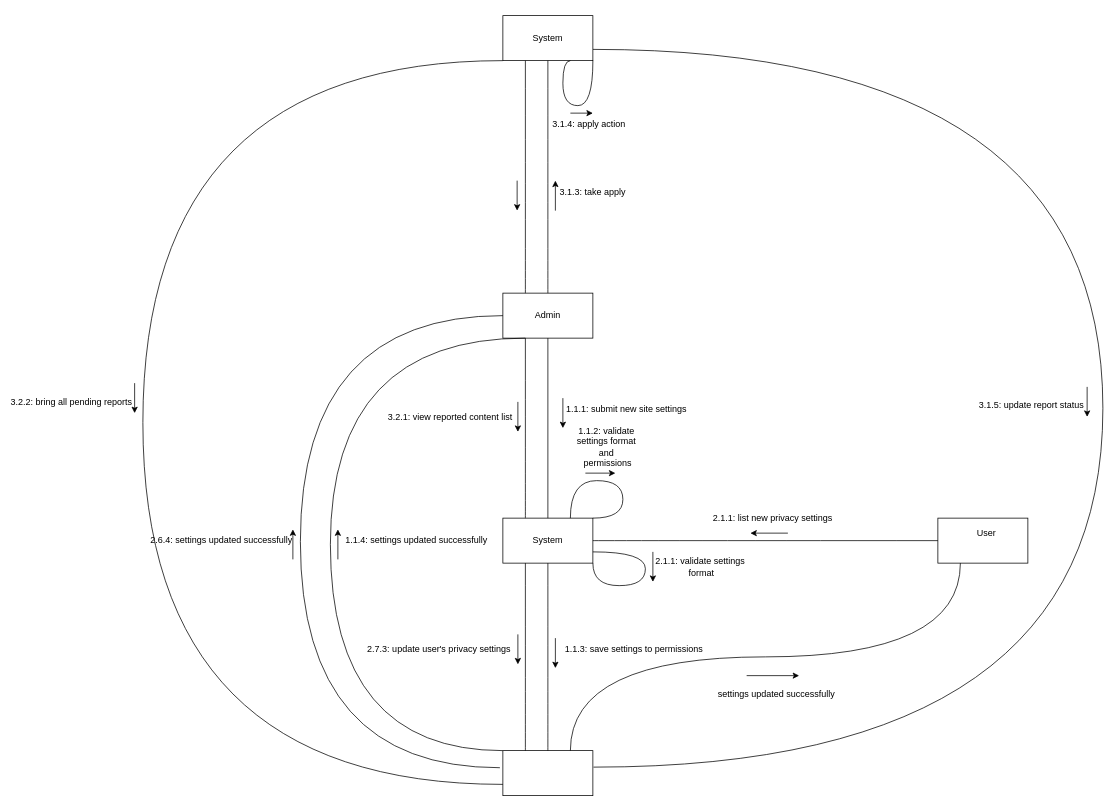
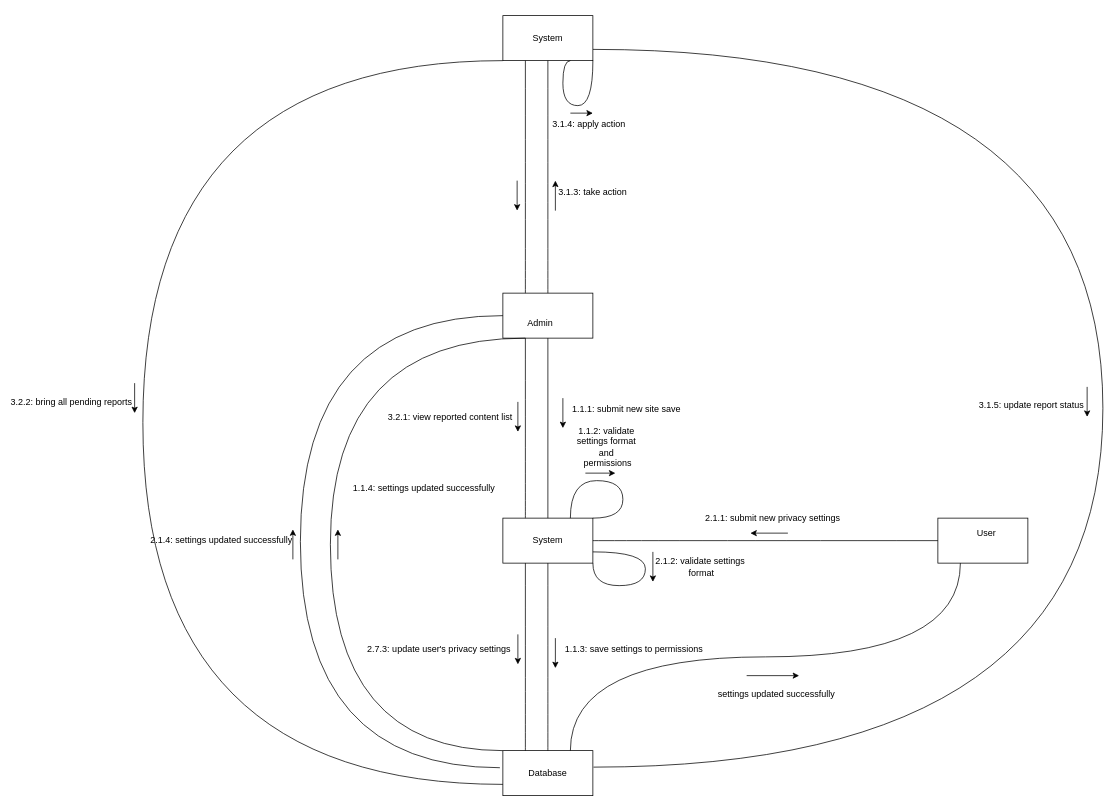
- <mxCell id="46" value="&lt;span style=&quot;text-wrap-mode: nowrap;&quot;&gt;3.1.3: take apply&lt;/span&gt;" style="text;html=1;align=center;verticalAlign=middle;whiteSpace=wrap;rounded=0;" vertex="1" parent="1"><mxGeometry x="750" y="240" width="80" height="30" as="geometry" /></mxCell>
+ <mxCell id="46" value="&lt;span style=&quot;text-wrap-mode: nowrap;&quot;&gt;3.1.3: take action&lt;/span&gt;" style="text;html=1;align=center;verticalAlign=middle;whiteSpace=wrap;rounded=0;" vertex="1" parent="1"><mxGeometry x="750" y="240" width="80" height="30" as="geometry" /></mxCell>
- <mxCell id="9" value="Ad&lt;span style=&quot;background-color: transparent; color: light-dark(rgb(0, 0, 0), rgb(255, 255, 255));&quot;&gt;min&lt;/span&gt;" style="text;html=1;align=center;verticalAlign=middle;whiteSpace=wrap;rounded=0;" vertex="1" parent="1"><mxGeometry x="700" y="405" width="60" height="30" as="geometry" /></mxCell>
+ <mxCell id="9" value="Ad&lt;span style=&quot;background-color: transparent; color: light-dark(rgb(0, 0, 0), rgb(255, 255, 255));&quot;&gt;min&lt;/span&gt;" style="text;html=1;align=center;verticalAlign=middle;whiteSpace=wrap;rounded=0;" vertex="1" parent="1"><mxGeometry x="690" y="415" width="60" height="30" as="geometry" /></mxCell>
- <mxCell id="13" value="&lt;span style=&quot;text-wrap-mode: nowrap;&quot;&gt;1.1.1: submit new site settings&lt;/span&gt;" style="text;html=1;align=center;verticalAlign=middle;whiteSpace=wrap;rounded=0;" vertex="1" parent="1"><mxGeometry x="750" width="170" height="30" as="geometry" y="530" /></mxCell>
+ <mxCell id="13" value="&lt;span style=&quot;text-wrap-mode: nowrap;&quot;&gt;1.1.1: submit new site save&lt;/span&gt;" style="text;html=1;align=center;verticalAlign=middle;whiteSpace=wrap;rounded=0;" vertex="1" parent="1"><mxGeometry x="750" width="170" height="30" as="geometry" y="530" /></mxCell>
- <mxCell id="25" value="&lt;span style=&quot;text-wrap-mode: nowrap;&quot;&gt;2.1.1: list new privacy settings&lt;/span&gt;" style="text;html=1;align=center;verticalAlign=middle;whiteSpace=wrap;rounded=0;" vertex="1" parent="1"><mxGeometry x="950" y="675" width="160" height="30" as="geometry" /></mxCell>
+ <mxCell id="25" value="&lt;span style=&quot;text-wrap-mode: nowrap;&quot;&gt;2.1.1: submit new privacy settings&lt;/span&gt;" style="text;html=1;align=center;verticalAlign=middle;whiteSpace=wrap;rounded=0;" vertex="1" parent="1"><mxGeometry x="950" y="675" width="160" height="30" as="geometry" /></mxCell>
- <mxCell id="41" value="&lt;span style=&quot;text-wrap-mode: nowrap;&quot;&gt;2.6.4: settings updated successfully&lt;/span&gt;" style="text;html=1;align=center;verticalAlign=middle;whiteSpace=wrap;rounded=0;" vertex="1" parent="1"><mxGeometry x="210" y="705" width="170" height="30" as="geometry" /></mxCell>
+ <mxCell id="41" value="&lt;span style=&quot;text-wrap-mode: nowrap;&quot;&gt;2.1.4: settings updated successfully&lt;/span&gt;" style="text;html=1;align=center;verticalAlign=middle;whiteSpace=wrap;rounded=0;" vertex="1" parent="1"><mxGeometry x="210" y="705" width="170" height="30" as="geometry" /></mxCell>
- <mxCell id="22" value="&lt;span style=&quot;text-wrap-mode: nowrap;&quot;&gt;1.1.4: settings updated successfully&lt;/span&gt;" style="text;html=1;align=center;verticalAlign=middle;whiteSpace=wrap;rounded=0;" vertex="1" parent="1"><mxGeometry x="470" y="705" width="170" height="30" as="geometry" /></mxCell>
+ <mxCell id="22" value="&lt;span style=&quot;text-wrap-mode: nowrap;&quot;&gt;1.1.4: settings updated successfully&lt;/span&gt;" style="text;html=1;align=center;verticalAlign=middle;whiteSpace=wrap;rounded=0;" vertex="1" parent="1"><mxGeometry x="480" y="635" width="170" height="30" as="geometry" /></mxCell>
- <mxCell id="28" value="&lt;span style=&quot;text-wrap-mode: nowrap;&quot;&gt;2.1.1: validate settings&amp;nbsp;&lt;/span&gt;&lt;div style=&quot;text-wrap-mode: nowrap;&quot;&gt;format&lt;/div&gt;" style="text;html=1;align=center;verticalAlign=middle;whiteSpace=wrap;rounded=0;" vertex="1" parent="1"><mxGeometry x="880" y="740" width="110" height="30" as="geometry" /></mxCell>
+ <mxCell id="28" value="&lt;span style=&quot;text-wrap-mode: nowrap;&quot;&gt;2.1.2: validate settings&amp;nbsp;&lt;/span&gt;&lt;div style=&quot;text-wrap-mode: nowrap;&quot;&gt;format&lt;/div&gt;" style="text;html=1;align=center;verticalAlign=middle;whiteSpace=wrap;rounded=0;" vertex="1" parent="1"><mxGeometry x="880" y="740" width="110" height="30" as="geometry" /></mxCell>
+ <mxCell id="7" value="Database" style="text;html=1;align=center;verticalAlign=middle;whiteSpace=wrap;rounded=0;" vertex="1" parent="1"><mxGeometry x="700" y="1015" width="60" height="30" as="geometry" /></mxCell>
